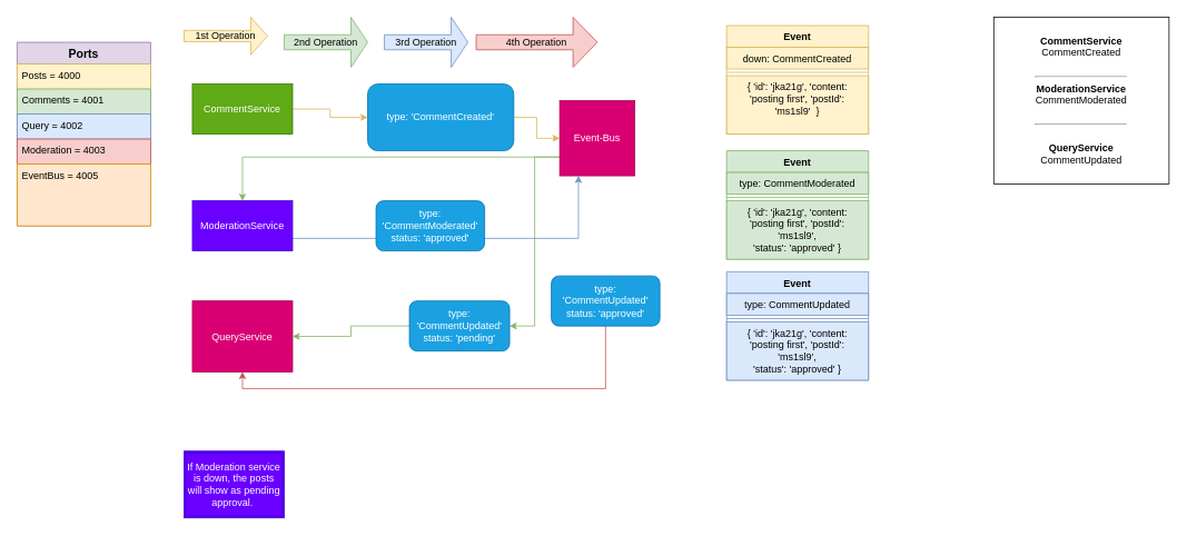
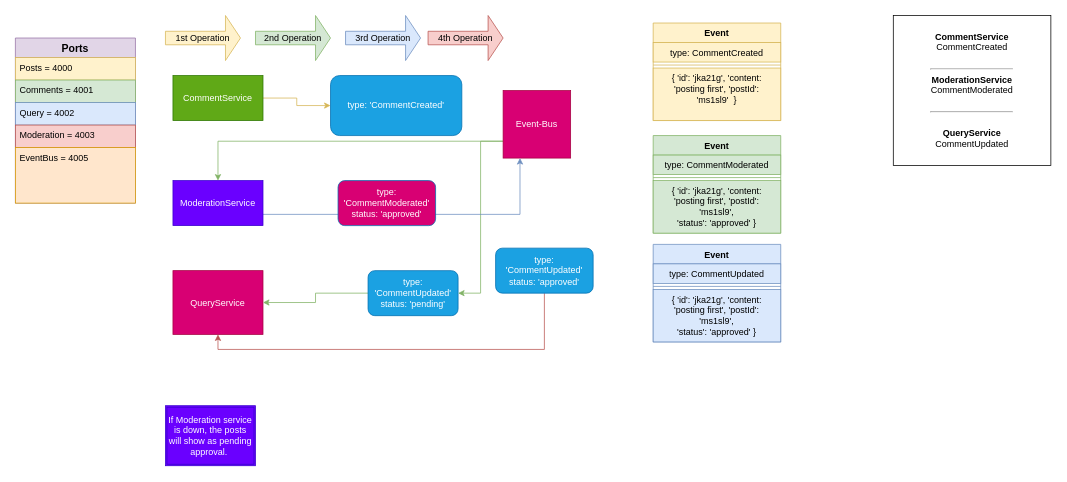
- <mxCell id="16" value="1st Operation" style="shape=singleArrow;whiteSpace=wrap;html=1;fillColor=#fff2cc;strokeColor=#d6b656;" vertex="1" parent="1"><mxGeometry x="220" y="20" width="100" height="45" as="geometry" /></mxCell>
+ <mxCell id="16" value="1st Operation" style="shape=singleArrow;whiteSpace=wrap;html=1;fillColor=#fff2cc;strokeColor=#d6b656;" vertex="1" parent="1"><mxGeometry x="220" y="20" width="100" height="60" as="geometry" /></mxCell>
- <mxCell id="21" value="4th&amp;nbsp;Operation" style="shape=singleArrow;whiteSpace=wrap;html=1;fillColor=#f8cecc;strokeColor=#b85450;" vertex="1" parent="1"><mxGeometry x="570" y="20" width="145" height="60" as="geometry" /></mxCell>
+ <mxCell id="21" value="4th&amp;nbsp;Operation" style="shape=singleArrow;whiteSpace=wrap;html=1;fillColor=#f8cecc;strokeColor=#b85450;" vertex="1" parent="1"><mxGeometry x="570" y="20" width="100" height="60" as="geometry" /></mxCell>
- <mxCell id="23" value="down: CommentCreated" style="text;strokeColor=#d6b656;fillColor=#fff2cc;align=center;verticalAlign=top;spacingLeft=4;spacingRight=4;overflow=hidden;rotatable=0;points=[[0,0.5],[1,0.5]];portConstraint=eastwest;whiteSpace=wrap;html=1;" vertex="1" parent="22"><mxGeometry y="26" width="170" height="26" as="geometry" /></mxCell>
+ <mxCell id="23" value="type: CommentCreated" style="text;strokeColor=#d6b656;fillColor=#fff2cc;align=center;verticalAlign=top;spacingLeft=4;spacingRight=4;overflow=hidden;rotatable=0;points=[[0,0.5],[1,0.5]];portConstraint=eastwest;whiteSpace=wrap;html=1;" vertex="1" parent="22"><mxGeometry y="26" width="170" height="26" as="geometry" /></mxCell>
- <mxCell id="4" style="edgeStyle=orthogonalEdgeStyle;rounded=0;orthogonalLoop=1;jettySize=auto;html=1;exitX=1;exitY=0.5;exitDx=0;exitDy=0;fillColor=#fff2cc;strokeColor=#d6b656;" edge="1" parent="1" source="5" target="8"><mxGeometry relative="1" as="geometry" /></mxCell>
- <mxCell id="14" value="type: 'CommentModerated'&lt;br&gt;status: 'approved'" style="rounded=1;whiteSpace=wrap;html=1;fillColor=#1ba1e2;fontColor=#ffffff;strokeColor=#006EAF;" vertex="1" parent="1"><mxGeometry x="450" y="240" width="130" height="60" as="geometry" /></mxCell>
+ <mxCell id="14" value="type: 'CommentModerated'&lt;br&gt;status: 'approved'" style="rounded=1;whiteSpace=wrap;html=1;fillColor=#d80073;fontColor=#ffffff;strokeColor=#006EAF;" vertex="1" parent="1"><mxGeometry x="450" y="240" width="130" height="60" as="geometry" /></mxCell>
